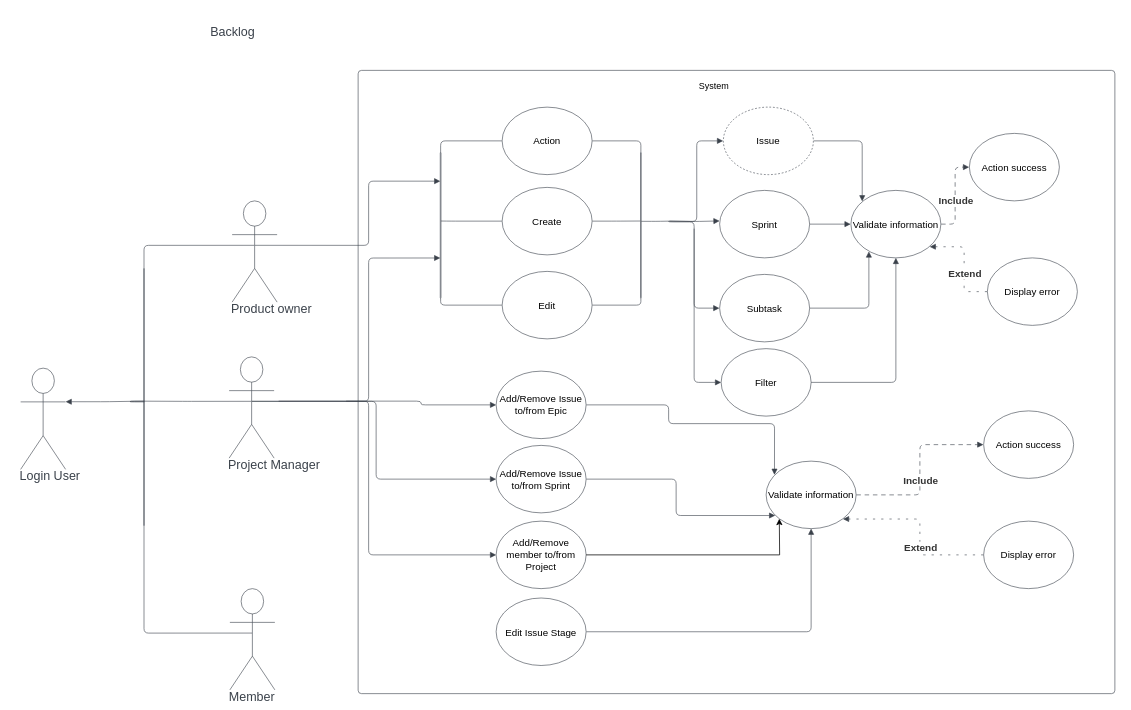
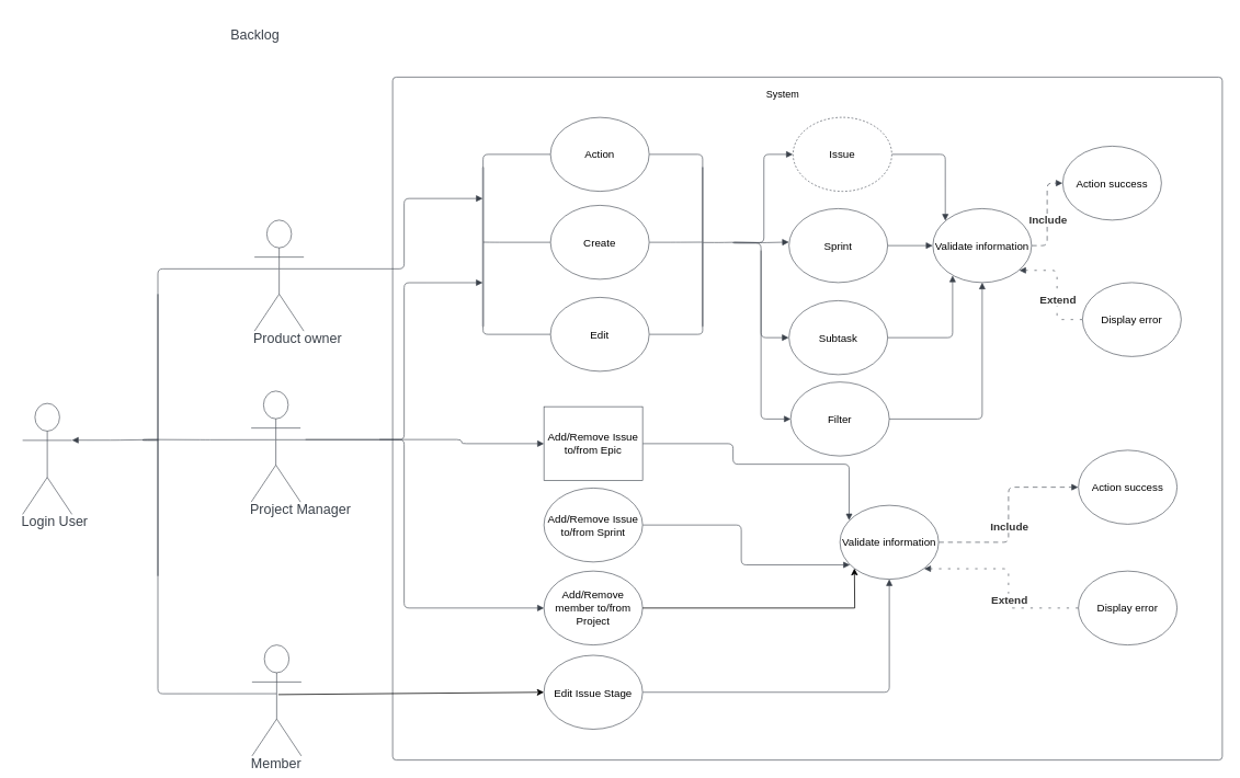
- <mxCell id="18" value="Add/Remove Issue to/from Epic" style="html=1;overflow=block;blockSpacing=1;whiteSpace=wrap;ellipse;fontSize=13;spacing=3.8;strokeColor=#3a414a;strokeOpacity=100;rounded=1;absoluteArcSize=1;arcSize=9;strokeWidth=0.8;" parent="2" vertex="1"><mxGeometry x="184" y="401" width="120" height="90" as="geometry" /></mxCell>
+ <mxCell id="18" value="Add/Remove Issue to/from Epic" style="html=1;overflow=block;blockSpacing=1;whiteSpace=wrap;fontSize=13;spacing=3.8;strokeColor=#3a414a;strokeOpacity=100;absoluteArcSize=1;arcSize=9;strokeWidth=0.8;rounded=0;" parent="2" vertex="1"><mxGeometry x="184" y="401" width="120" height="90" as="geometry" /></mxCell>
- <mxCell id="58" value="" style="html=1;jettySize=18;whiteSpace=wrap;fontSize=13;strokeColor=#3a414a;strokeOpacity=100;strokeWidth=0.8;rounded=1;arcSize=12;edgeStyle=orthogonalEdgeStyle;startArrow=none;endArrow=block;endFill=1;exitX=0.506;exitY=0.439;exitPerimeter=0;entryX=0;entryY=0.5;entryDx=0;entryDy=0;" parent="1" source="23" target="16" edge="1"><mxGeometry width="100" height="100" relative="1" as="geometry"><Array as="points"><mxPoint x="501" y="534" /><mxPoint x="501" y="638" /></Array></mxGeometry></mxCell>
+ <mxCell id="64" value="" style="endArrow=classic;html=1;rounded=0;exitX=0.533;exitY=0.447;exitDx=0;exitDy=0;exitPerimeter=0;entryX=0;entryY=0.5;entryDx=0;entryDy=0;" edge="1" parent="1" source="25" target="5"><mxGeometry width="50" height="50" relative="1" as="geometry"><mxPoint x="521" y="707" as="sourcePoint" /><mxPoint x="571" y="657" as="targetPoint" /></mxGeometry></mxCell>
